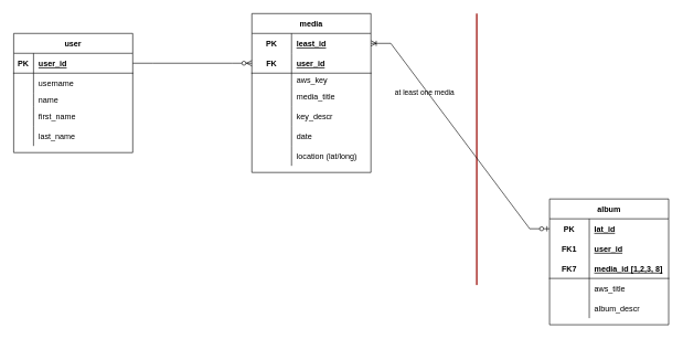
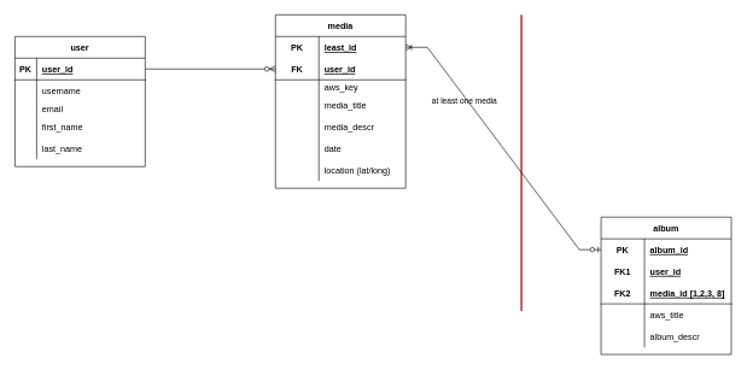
- <mxCell id="33" value="name" style="shape=partialRectangle;connectable=0;fillColor=none;top=0;left=0;bottom=0;right=0;align=left;spacingLeft=6;overflow=hidden;labelBackgroundColor=none;" parent="31" vertex="1"><mxGeometry x="30" width="150" height="20" as="geometry"><mxRectangle width="150" height="20" as="alternateBounds" /></mxGeometry></mxCell>
+ <mxCell id="33" value="email" style="shape=partialRectangle;connectable=0;fillColor=none;top=0;left=0;bottom=0;right=0;align=left;spacingLeft=6;overflow=hidden;labelBackgroundColor=none;" parent="31" vertex="1"><mxGeometry x="30" width="150" height="20" as="geometry"><mxRectangle width="150" height="20" as="alternateBounds" /></mxGeometry></mxCell>
- <mxCell id="17" value="key_descr" style="shape=partialRectangle;connectable=0;fillColor=none;top=0;left=0;bottom=0;right=0;align=left;spacingLeft=6;overflow=hidden;labelBackgroundColor=none;" parent="15" vertex="1"><mxGeometry x="60" width="120" height="30" as="geometry"><mxRectangle width="120" height="30" as="alternateBounds" /></mxGeometry></mxCell>
+ <mxCell id="17" value="media_descr" style="shape=partialRectangle;connectable=0;fillColor=none;top=0;left=0;bottom=0;right=0;align=left;spacingLeft=6;overflow=hidden;labelBackgroundColor=none;" parent="15" vertex="1"><mxGeometry x="60" width="120" height="30" as="geometry"><mxRectangle width="120" height="30" as="alternateBounds" /></mxGeometry></mxCell>
- <mxCell id="43" value="lat_id" style="shape=partialRectangle;connectable=0;fillColor=none;top=0;left=0;bottom=0;right=0;align=left;spacingLeft=6;fontStyle=5;overflow=hidden;labelBackgroundColor=none;" parent="41" vertex="1"><mxGeometry x="60" width="120" height="30" as="geometry"><mxRectangle width="120" height="30" as="alternateBounds" /></mxGeometry></mxCell>
+ <mxCell id="43" value="album_id" style="shape=partialRectangle;connectable=0;fillColor=none;top=0;left=0;bottom=0;right=0;align=left;spacingLeft=6;fontStyle=5;overflow=hidden;labelBackgroundColor=none;" parent="41" vertex="1"><mxGeometry x="60" width="120" height="30" as="geometry"><mxRectangle width="120" height="30" as="alternateBounds" /></mxGeometry></mxCell>
- <mxCell id="48" value="FK7" style="shape=partialRectangle;connectable=0;fillColor=none;top=0;left=0;bottom=0;right=0;fontStyle=1;overflow=hidden;labelBackgroundColor=none;" parent="47" vertex="1"><mxGeometry width="60" height="30" as="geometry"><mxRectangle width="60" height="30" as="alternateBounds" /></mxGeometry></mxCell>
+ <mxCell id="48" value="FK2" style="shape=partialRectangle;connectable=0;fillColor=none;top=0;left=0;bottom=0;right=0;fontStyle=1;overflow=hidden;labelBackgroundColor=none;" parent="47" vertex="1"><mxGeometry width="60" height="30" as="geometry"><mxRectangle width="60" height="30" as="alternateBounds" /></mxGeometry></mxCell>
